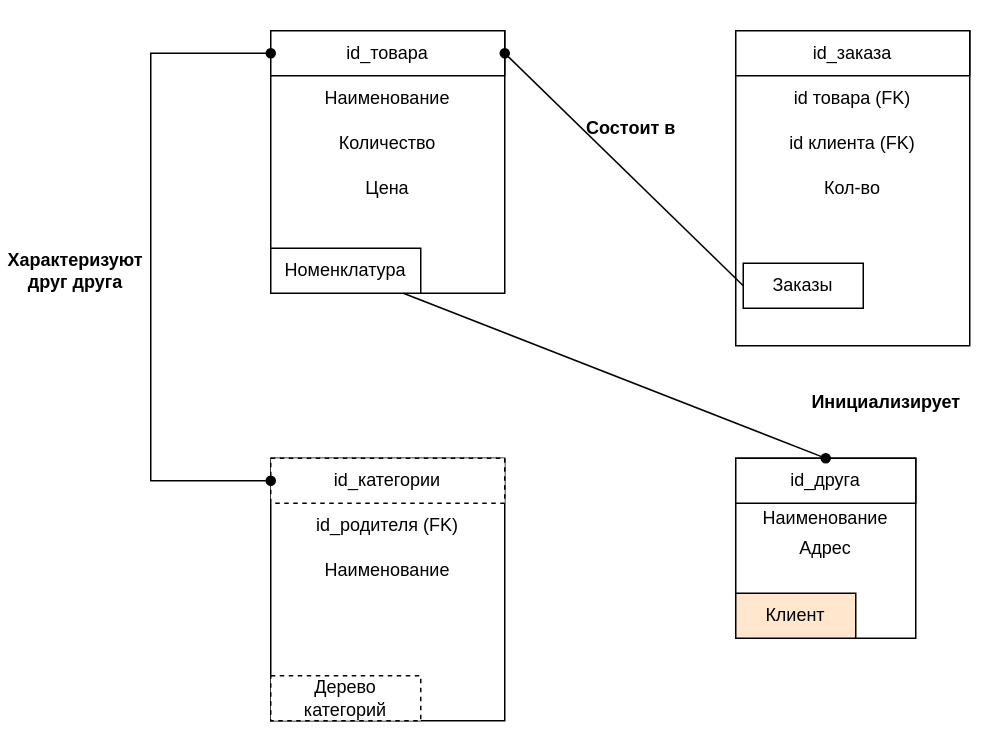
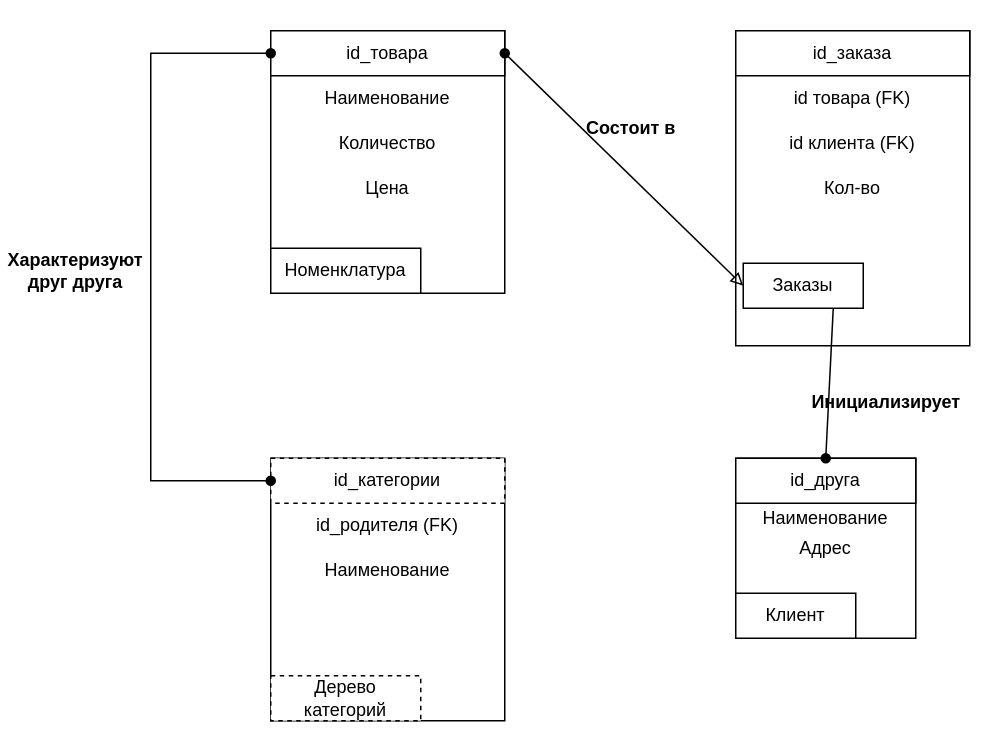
- <mxCell id="26" value="" style="endArrow=none;html=1;rounded=0;align=center;verticalAlign=top;endFill=0;labelBackgroundColor=none;endSize=6;startArrow=oval;startFill=1;exitX=1;exitY=0.5;exitDx=0;exitDy=0;entryX=0;entryY=0.5;entryDx=0;entryDy=0;" edge="1" parent="1" source="15" target="8"><mxGeometry relative="1" as="geometry"><mxPoint x="450" y="345" as="sourcePoint" /><mxPoint x="610" y="345" as="targetPoint" /></mxGeometry></mxCell>
+ <mxCell id="26" value="" style="endArrow=block;html=1;rounded=0;align=center;verticalAlign=top;endFill=0;labelBackgroundColor=none;endSize=6;startArrow=oval;startFill=1;exitX=1;exitY=0.5;exitDx=0;exitDy=0;entryX=0;entryY=0.5;entryDx=0;entryDy=0;" edge="1" parent="1" source="15" target="8"><mxGeometry relative="1" as="geometry"><mxPoint x="450" y="345" as="sourcePoint" /><mxPoint x="610" y="345" as="targetPoint" /></mxGeometry></mxCell>
- <mxCell id="28" value="" style="endArrow=none;html=1;rounded=0;align=center;verticalAlign=top;endFill=0;labelBackgroundColor=none;endSize=6;startArrow=oval;startFill=1;exitX=0.5;exitY=0;exitDx=0;exitDy=0;" edge="1" parent="1" source="5" target="14"><mxGeometry relative="1" as="geometry"><mxPoint x="610" y="265" as="sourcePoint" /><mxPoint x="770" y="265" as="targetPoint" /></mxGeometry></mxCell>
+ <mxCell id="28" value="" style="endArrow=none;html=1;rounded=0;align=center;verticalAlign=top;endFill=0;labelBackgroundColor=none;endSize=6;startArrow=oval;startFill=1;exitX=0.5;exitY=0;exitDx=0;exitDy=0;entryX=0.75;entryY=1;entryDx=0;entryDy=0;" edge="1" parent="1" source="5" target="8"><mxGeometry relative="1" as="geometry"><mxPoint x="610" y="265" as="sourcePoint" /><mxPoint x="770" y="265" as="targetPoint" /></mxGeometry></mxCell>
- <mxCell id="4" value="Клиент" style="rounded=0;whiteSpace=wrap;html=1;fillColor=#ffe6cc;" vertex="1" parent="1"><mxGeometry x="490" y="395" width="80" height="30" as="geometry" /></mxCell>
+ <mxCell id="4" value="Клиент" style="rounded=0;whiteSpace=wrap;html=1;" vertex="1" parent="1"><mxGeometry x="490" y="395" width="80" height="30" as="geometry" /></mxCell>
